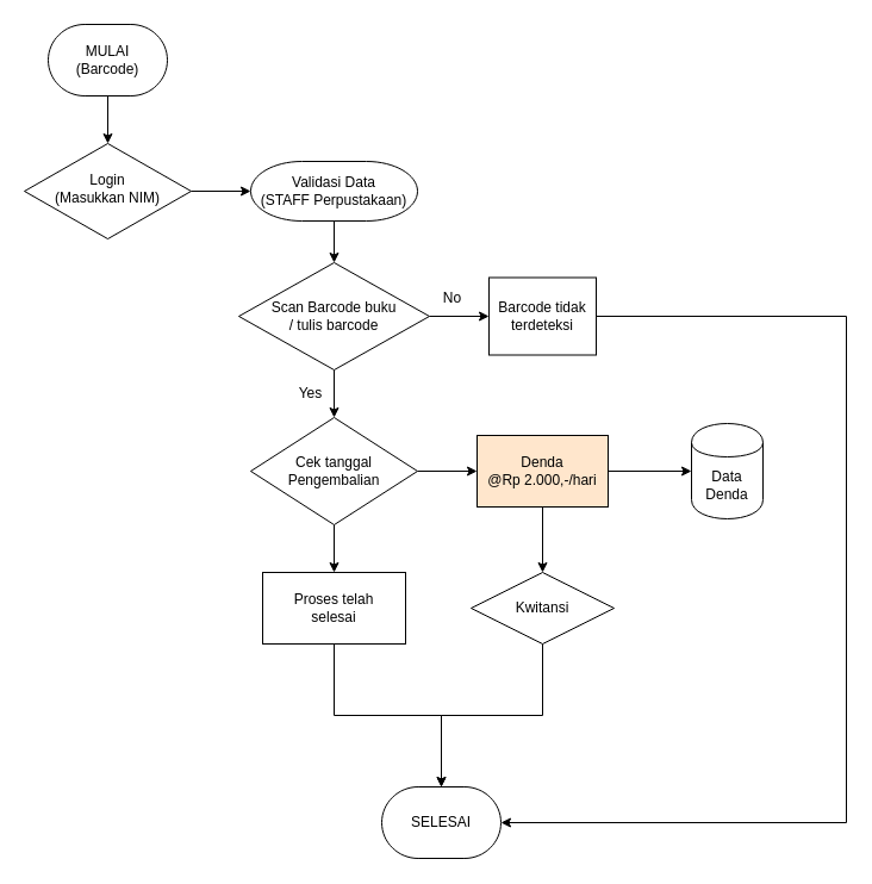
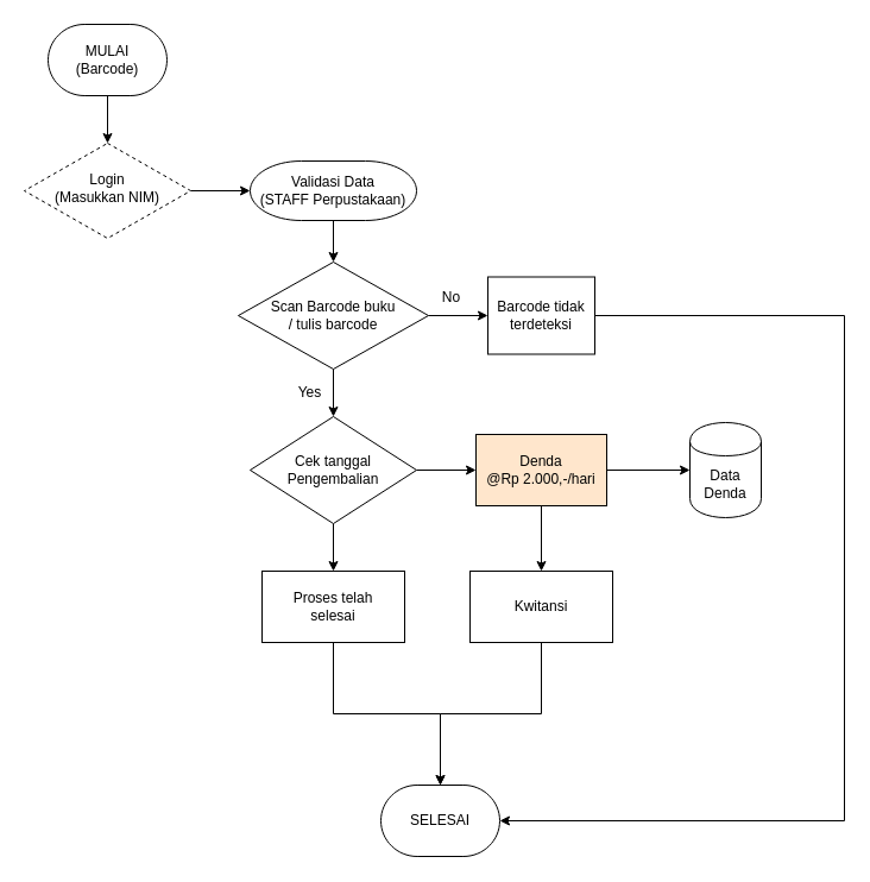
- <mxCell id="3" value="Login&lt;br&gt;(Masukkan NIM)" style="rhombus;whiteSpace=wrap;html=1;shadow=0;fontFamily=Helvetica;fontSize=12;align=center;strokeWidth=1;spacing=6;spacingTop=-4;" parent="1" vertex="1"><mxGeometry x="20" y="120" width="140" height="80" as="geometry" /></mxCell>
+ <mxCell id="3" value="Login&lt;br&gt;(Masukkan NIM)" style="rhombus;whiteSpace=wrap;html=1;shadow=0;fontFamily=Helvetica;fontSize=12;align=center;strokeWidth=1;spacing=6;spacingTop=-4;dashed=1;" parent="1" vertex="1"><mxGeometry x="20" y="120" width="140" height="80" as="geometry" /></mxCell>
- <mxCell id="26" value="Kwitansi" style="rhombus;whiteSpace=wrap;html=1;" vertex="1" parent="1"><mxGeometry x="395" y="480" width="120" height="60" as="geometry" /></mxCell>
+ <mxCell id="26" value="Kwitansi" style="whiteSpace=wrap;html=1;" vertex="1" parent="1"><mxGeometry x="395" y="480" width="120" height="60" as="geometry" /></mxCell>
